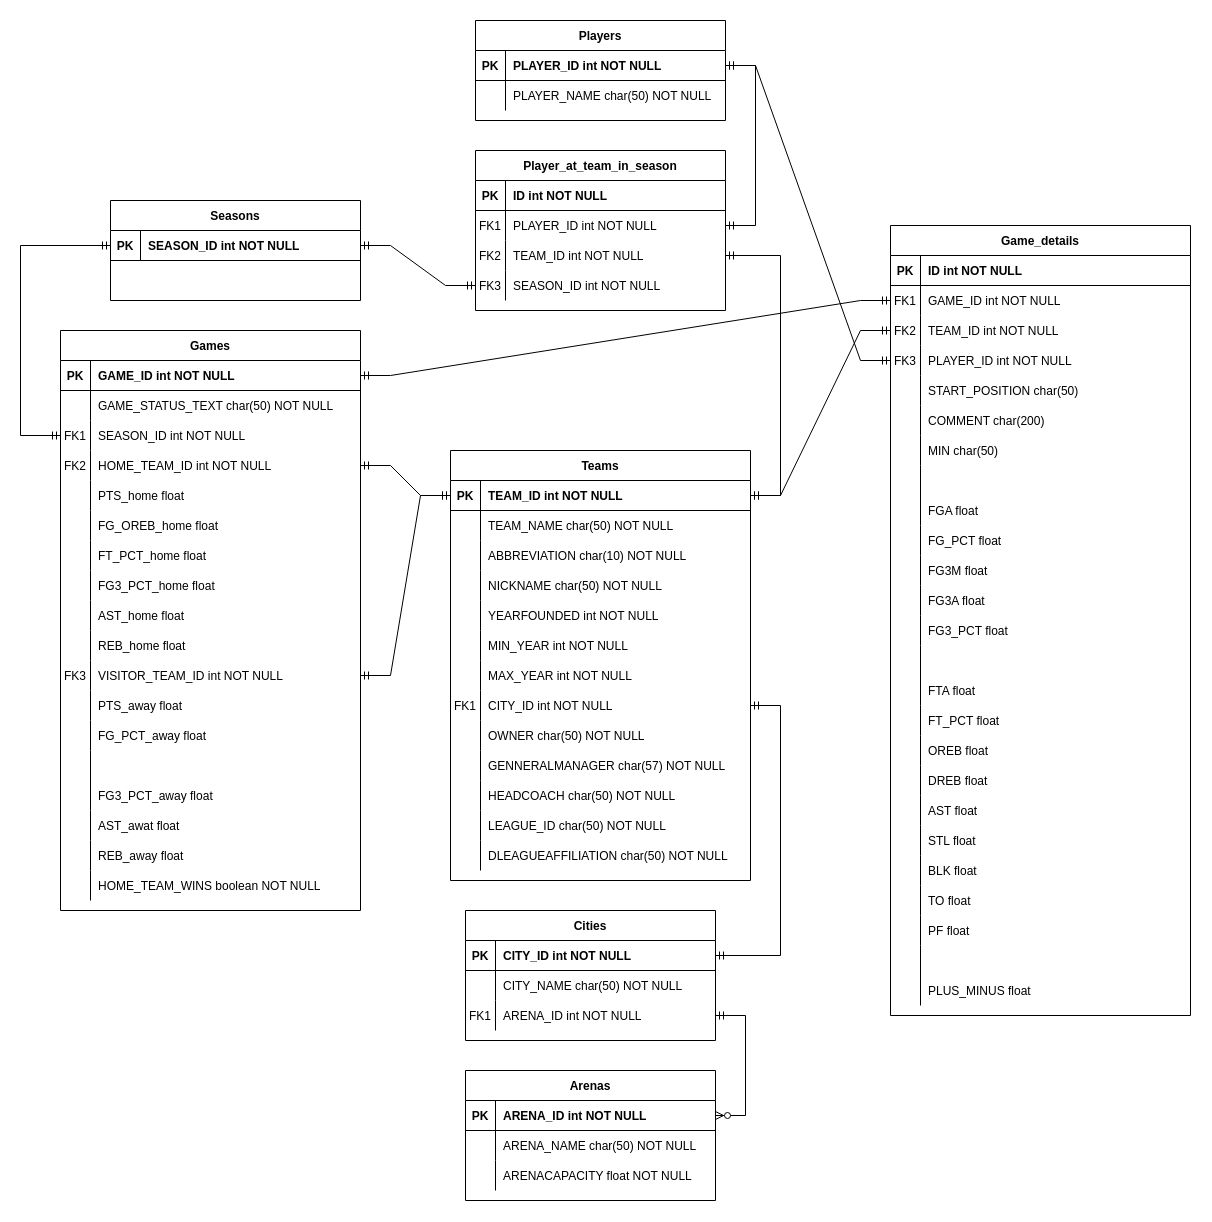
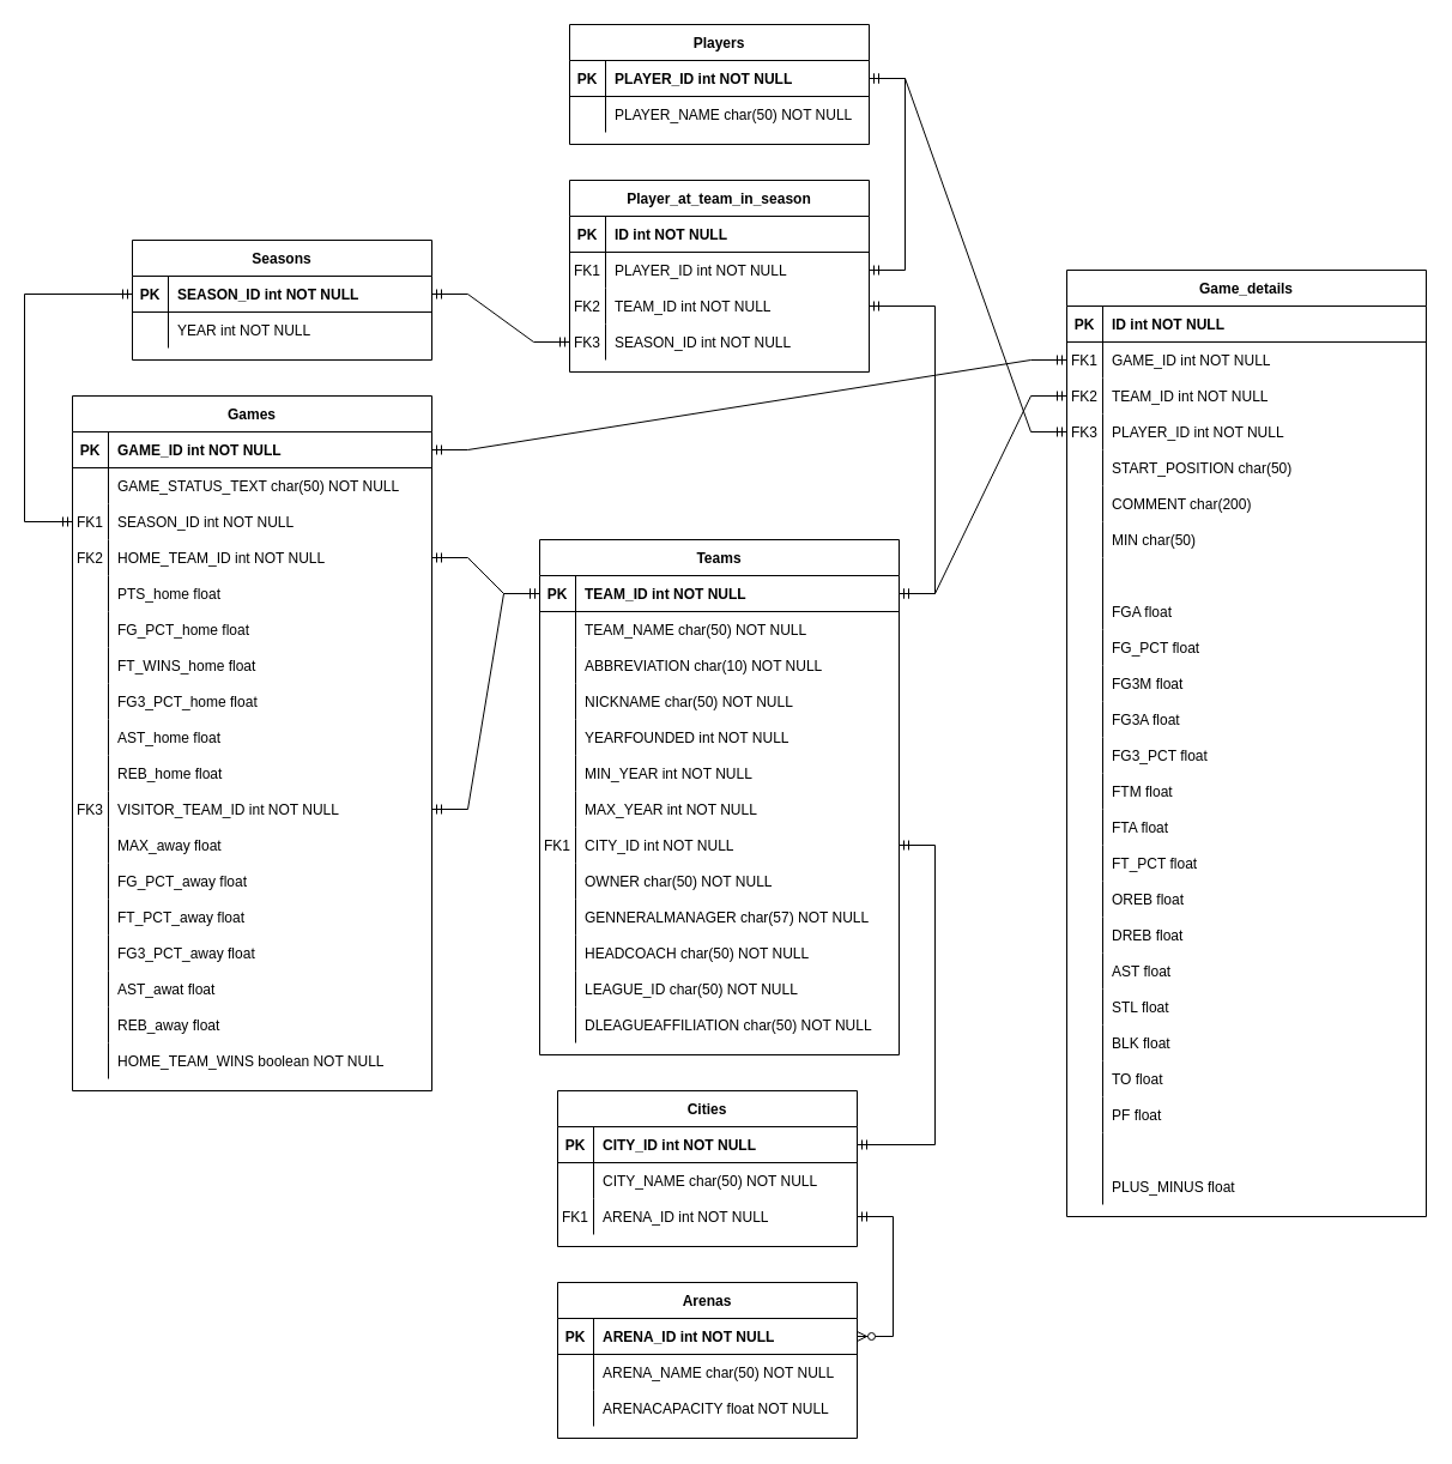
+ <mxCell id="21" value="YEAR int NOT NULL" style="shape=partialRectangle;overflow=hidden;connectable=0;fillColor=none;top=0;left=0;bottom=0;right=0;align=left;spacingLeft=6;" parent="19" vertex="1"><mxGeometry x="30" width="220" height="30" as="geometry"><mxRectangle width="220" height="30" as="alternateBounds" /></mxGeometry></mxCell>
- <mxCell id="104" value="FG_OREB_home float" style="shape=partialRectangle;overflow=hidden;connectable=0;fillColor=none;top=0;left=0;bottom=0;right=0;align=left;spacingLeft=6;" parent="102" vertex="1"><mxGeometry x="30" width="270" height="30" as="geometry"><mxRectangle width="270" height="30" as="alternateBounds" /></mxGeometry></mxCell>
+ <mxCell id="104" value="FG_PCT_home float" style="shape=partialRectangle;overflow=hidden;connectable=0;fillColor=none;top=0;left=0;bottom=0;right=0;align=left;spacingLeft=6;" parent="102" vertex="1"><mxGeometry x="30" width="270" height="30" as="geometry"><mxRectangle width="270" height="30" as="alternateBounds" /></mxGeometry></mxCell>
- <mxCell id="107" value="FT_PCT_home float" style="shape=partialRectangle;overflow=hidden;connectable=0;fillColor=none;top=0;left=0;bottom=0;right=0;align=left;spacingLeft=6;" parent="105" vertex="1"><mxGeometry x="30" width="270" height="30" as="geometry"><mxRectangle width="270" height="30" as="alternateBounds" /></mxGeometry></mxCell>
+ <mxCell id="107" value="FT_WINS_home float" style="shape=partialRectangle;overflow=hidden;connectable=0;fillColor=none;top=0;left=0;bottom=0;right=0;align=left;spacingLeft=6;" parent="105" vertex="1"><mxGeometry x="30" width="270" height="30" as="geometry"><mxRectangle width="270" height="30" as="alternateBounds" /></mxGeometry></mxCell>
+ <mxCell id="182" value="FTM float" style="shape=partialRectangle;overflow=hidden;connectable=0;fillColor=none;top=0;left=0;bottom=0;right=0;align=left;spacingLeft=6;" parent="180" vertex="1"><mxGeometry x="30" width="270" height="30" as="geometry"><mxRectangle width="270" height="30" as="alternateBounds" /></mxGeometry></mxCell>
- <mxCell id="122" value="PTS_away float" style="shape=partialRectangle;overflow=hidden;connectable=0;fillColor=none;top=0;left=0;bottom=0;right=0;align=left;spacingLeft=6;" parent="120" vertex="1"><mxGeometry x="30" width="270" height="30" as="geometry"><mxRectangle width="270" height="30" as="alternateBounds" /></mxGeometry></mxCell>
+ <mxCell id="122" value="MAX_away float" style="shape=partialRectangle;overflow=hidden;connectable=0;fillColor=none;top=0;left=0;bottom=0;right=0;align=left;spacingLeft=6;" parent="120" vertex="1"><mxGeometry x="30" width="270" height="30" as="geometry"><mxRectangle width="270" height="30" as="alternateBounds" /></mxGeometry></mxCell>
+ <mxCell id="128" value="FT_PCT_away float" style="shape=partialRectangle;overflow=hidden;connectable=0;fillColor=none;top=0;left=0;bottom=0;right=0;align=left;spacingLeft=6;" parent="126" vertex="1"><mxGeometry x="30" width="270" height="30" as="geometry"><mxRectangle width="270" height="30" as="alternateBounds" /></mxGeometry></mxCell>
